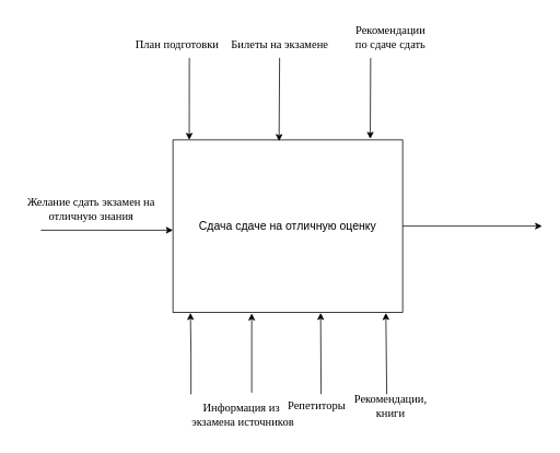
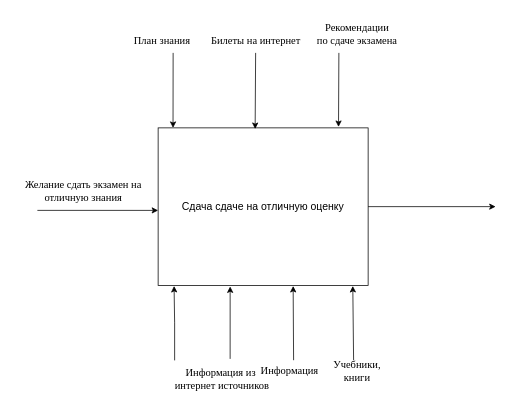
- <mxCell id="18" value="Рекомендации&lt;br&gt;&lt;font&gt;по сдаче сдать&lt;/font&gt;" style="text;html=1;align=center;verticalAlign=middle;resizable=0;points=[];autosize=1;strokeColor=none;fillColor=none;fontSize=14;fontFamily=Times New Roman;" vertex="1" parent="1"><mxGeometry x="410" y="20" width="130" height="50" as="geometry" /></mxCell>
+ <mxCell id="18" value="Рекомендации&lt;br&gt;&lt;font&gt;по сдаче экзамена&lt;/font&gt;" style="text;html=1;align=center;verticalAlign=middle;resizable=0;points=[];autosize=1;strokeColor=none;fillColor=none;fontSize=14;fontFamily=Times New Roman;" vertex="1" parent="1"><mxGeometry x="410" y="20" width="130" height="50" as="geometry" /></mxCell>
- <mxCell id="14" value="План подготовки" style="text;html=1;align=center;verticalAlign=middle;resizable=0;points=[];autosize=1;strokeColor=none;fillColor=none;fontSize=14;fontFamily=Times New Roman;" vertex="1" parent="1"><mxGeometry x="150" y="40" width="130" height="30" as="geometry" /></mxCell>
+ <mxCell id="14" value="План знания" style="text;html=1;align=center;verticalAlign=middle;resizable=0;points=[];autosize=1;strokeColor=none;fillColor=none;fontSize=14;fontFamily=Times New Roman;" vertex="1" parent="1"><mxGeometry x="150" y="40" width="130" height="30" as="geometry" /></mxCell>
- <mxCell id="16" value="Билеты на экзамене" style="text;html=1;align=center;verticalAlign=middle;resizable=0;points=[];autosize=1;strokeColor=none;fillColor=none;fontSize=14;fontFamily=Times New Roman;" vertex="1" parent="1"><mxGeometry x="270" y="40" width="140" height="30" as="geometry" /></mxCell>
+ <mxCell id="16" value="Билеты на интернет" style="text;html=1;align=center;verticalAlign=middle;resizable=0;points=[];autosize=1;strokeColor=none;fillColor=none;fontSize=14;fontFamily=Times New Roman;" vertex="1" parent="1"><mxGeometry x="270" y="40" width="140" height="30" as="geometry" /></mxCell>
- <mxCell id="8" value="Репетиторы" style="text;html=1;align=center;verticalAlign=middle;resizable=0;points=[];autosize=1;strokeColor=none;fillColor=none;fontSize=14;fontFamily=Times New Roman;" vertex="1" parent="1"><mxGeometry x="340" y="480" width="90" height="30" as="geometry" /></mxCell>
+ <mxCell id="8" value="Информация" style="text;html=1;align=center;verticalAlign=middle;resizable=0;points=[];autosize=1;strokeColor=none;fillColor=none;fontSize=14;fontFamily=Times New Roman;" vertex="1" parent="1"><mxGeometry x="340" y="480" width="90" height="30" as="geometry" /></mxCell>
- <mxCell id="10" value="&lt;font&gt;Рекомендации,&lt;br&gt;книги&lt;/font&gt;" style="text;html=1;align=center;verticalAlign=middle;resizable=0;points=[];autosize=1;strokeColor=none;fillColor=none;fontSize=14;fontFamily=Times New Roman;" vertex="1" parent="1"><mxGeometry x="430" y="470" width="90" height="50" as="geometry" /></mxCell>
+ <mxCell id="10" value="&lt;font&gt;Учебники,&lt;br&gt;книги&lt;/font&gt;" style="text;html=1;align=center;verticalAlign=middle;resizable=0;points=[];autosize=1;strokeColor=none;fillColor=none;fontSize=14;fontFamily=Times New Roman;" vertex="1" parent="1"><mxGeometry x="430" y="470" width="90" height="50" as="geometry" /></mxCell>
- <mxCell id="6" value="Информация из&amp;nbsp;&lt;br&gt;&lt;font&gt;экзамена источников&lt;/font&gt;" style="text;html=1;align=center;verticalAlign=middle;resizable=0;points=[];autosize=1;strokeColor=none;fillColor=none;fontSize=14;fontFamily=Times New Roman;" vertex="1" parent="1"><mxGeometry x="220" y="480" width="150" height="50" as="geometry" /></mxCell>
+ <mxCell id="6" value="Информация из&amp;nbsp;&lt;br&gt;&lt;font&gt;интернет источников&lt;/font&gt;" style="text;html=1;align=center;verticalAlign=middle;resizable=0;points=[];autosize=1;strokeColor=none;fillColor=none;fontSize=14;fontFamily=Times New Roman;" vertex="1" parent="1"><mxGeometry x="220" y="480" width="150" height="50" as="geometry" /></mxCell>
